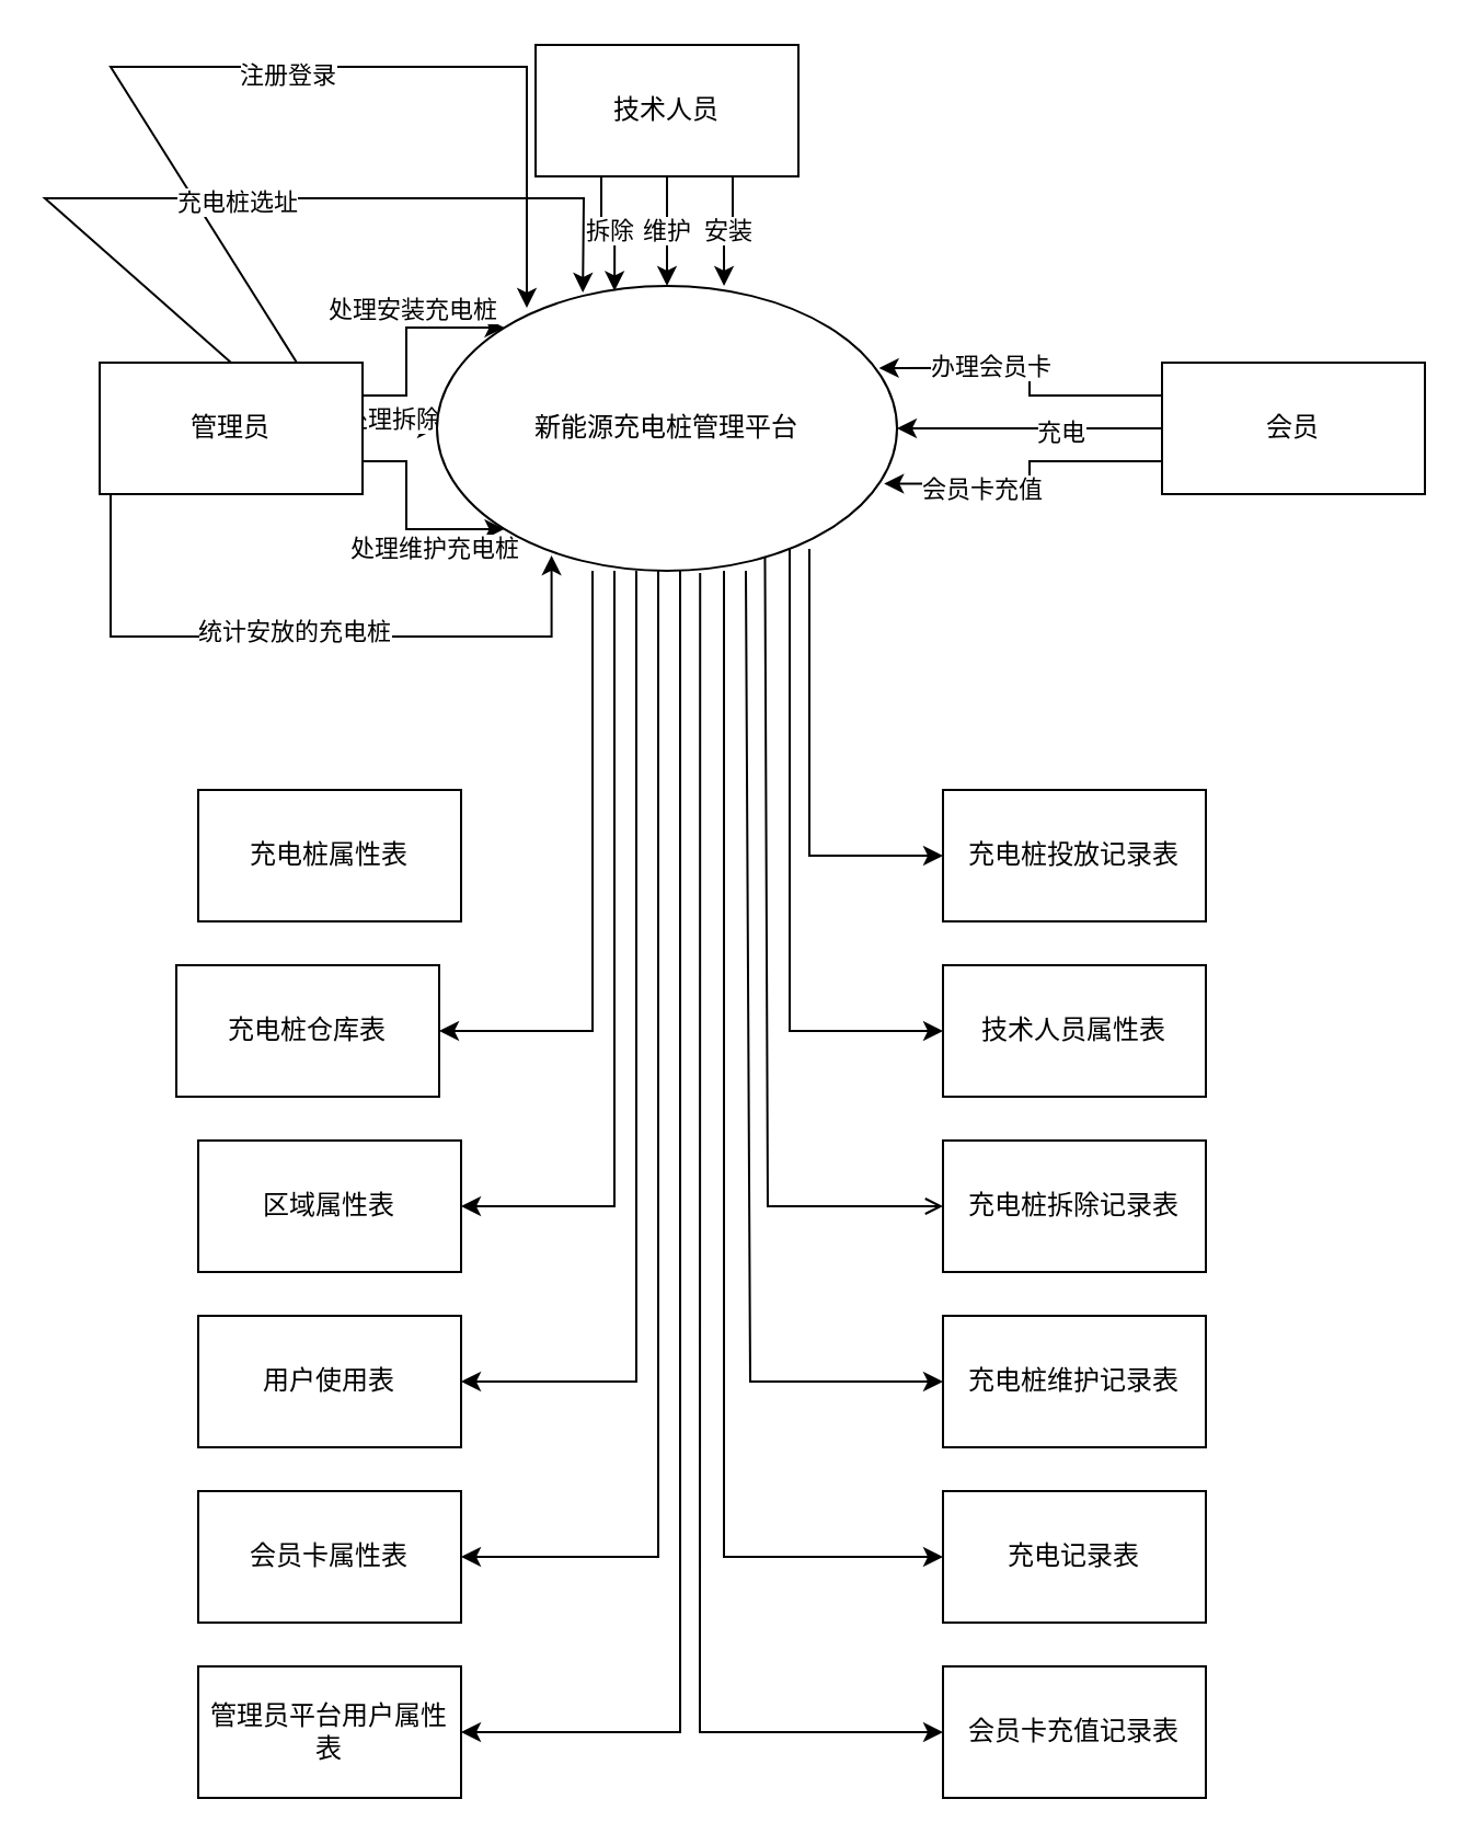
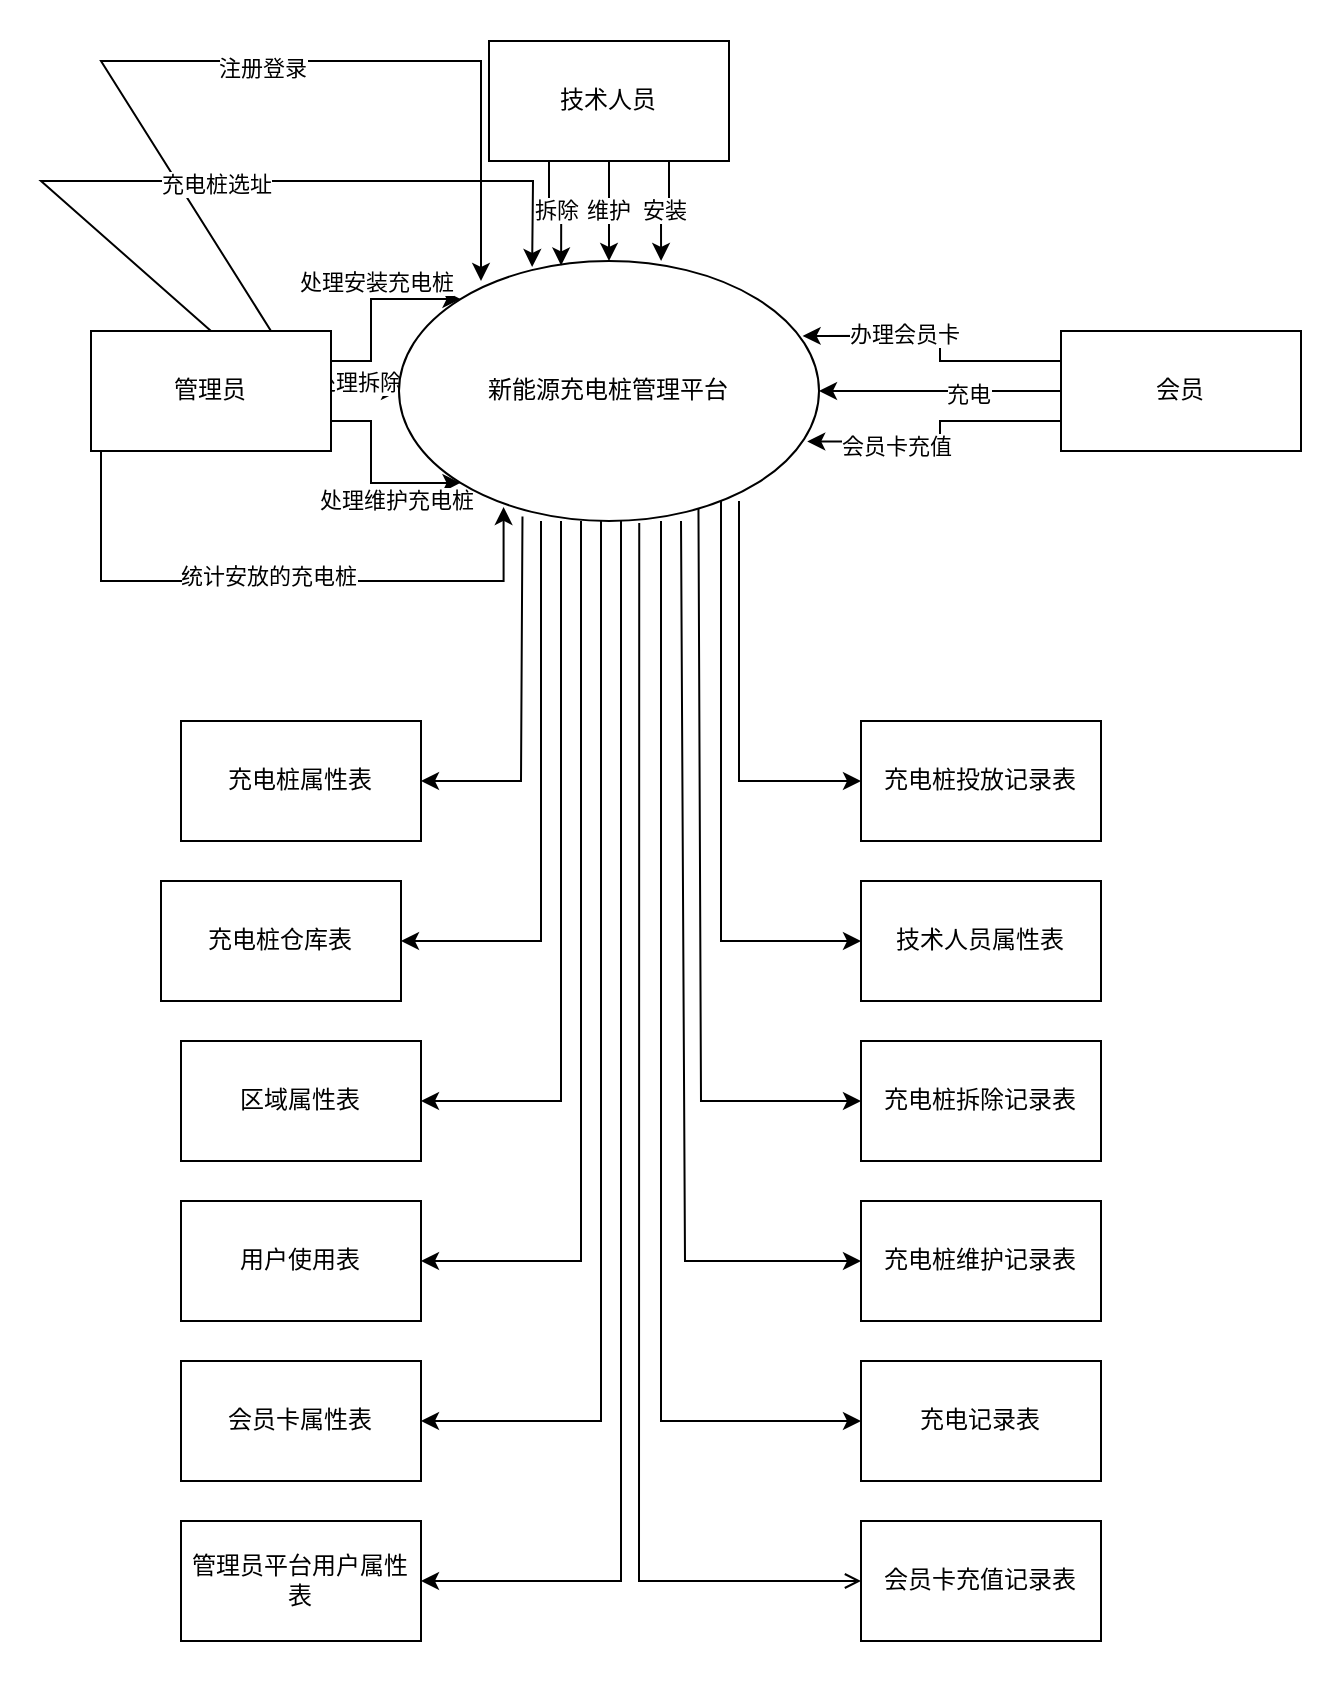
+ <mxCell id="39" value="" style="endArrow=classic;html=1;rounded=0;entryX=1;entryY=0.5;entryDx=0;entryDy=0;exitX=0.294;exitY=0.983;exitDx=0;exitDy=0;exitPerimeter=0;" edge="1" parent="1" source="11" target="27"><mxGeometry width="50" height="50" relative="1" as="geometry"><mxPoint x="270" y="260" as="sourcePoint" /><mxPoint x="330" y="490" as="targetPoint" /><Array as="points"><mxPoint x="260" y="390" /></Array></mxGeometry></mxCell>
- <mxCell id="48" value="" style="endArrow=open;html=1;rounded=0;entryX=0;entryY=0.5;entryDx=0;entryDy=0;exitX=0.713;exitY=0.952;exitDx=0;exitDy=0;exitPerimeter=0;" edge="1" parent="1" source="11" target="35"><mxGeometry width="50" height="50" relative="1" as="geometry"><mxPoint x="280" y="540" as="sourcePoint" /><mxPoint x="330" y="490" as="targetPoint" /><Array as="points"><mxPoint x="350" y="550" /></Array></mxGeometry></mxCell>
+ <mxCell id="48" value="" style="endArrow=classic;html=1;rounded=0;entryX=0;entryY=0.5;entryDx=0;entryDy=0;exitX=0.713;exitY=0.952;exitDx=0;exitDy=0;exitPerimeter=0;" edge="1" parent="1" source="11" target="35"><mxGeometry width="50" height="50" relative="1" as="geometry"><mxPoint x="280" y="540" as="sourcePoint" /><mxPoint x="330" y="490" as="targetPoint" /><Array as="points"><mxPoint x="350" y="550" /></Array></mxGeometry></mxCell>
- <mxCell id="45" value="" style="endArrow=classic;html=1;rounded=0;entryX=0;entryY=0.5;entryDx=0;entryDy=0;exitX=0.572;exitY=1.008;exitDx=0;exitDy=0;exitPerimeter=0;" edge="1" parent="1" source="11" target="38"><mxGeometry width="50" height="50" relative="1" as="geometry"><mxPoint x="280" y="540" as="sourcePoint" /><mxPoint x="330" y="490" as="targetPoint" /><Array as="points"><mxPoint x="319" y="790" /></Array></mxGeometry></mxCell>
+ <mxCell id="45" value="" style="endArrow=open;html=1;rounded=0;entryX=0;entryY=0.5;entryDx=0;entryDy=0;exitX=0.572;exitY=1.008;exitDx=0;exitDy=0;exitPerimeter=0;" edge="1" parent="1" source="11" target="38"><mxGeometry width="50" height="50" relative="1" as="geometry"><mxPoint x="280" y="540" as="sourcePoint" /><mxPoint x="330" y="490" as="targetPoint" /><Array as="points"><mxPoint x="319" y="790" /></Array></mxGeometry></mxCell>
